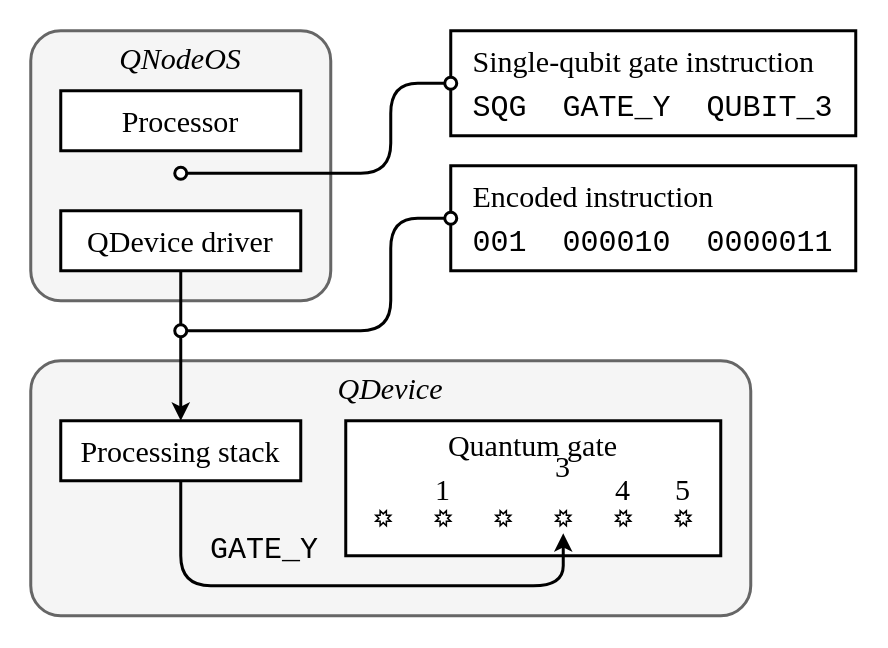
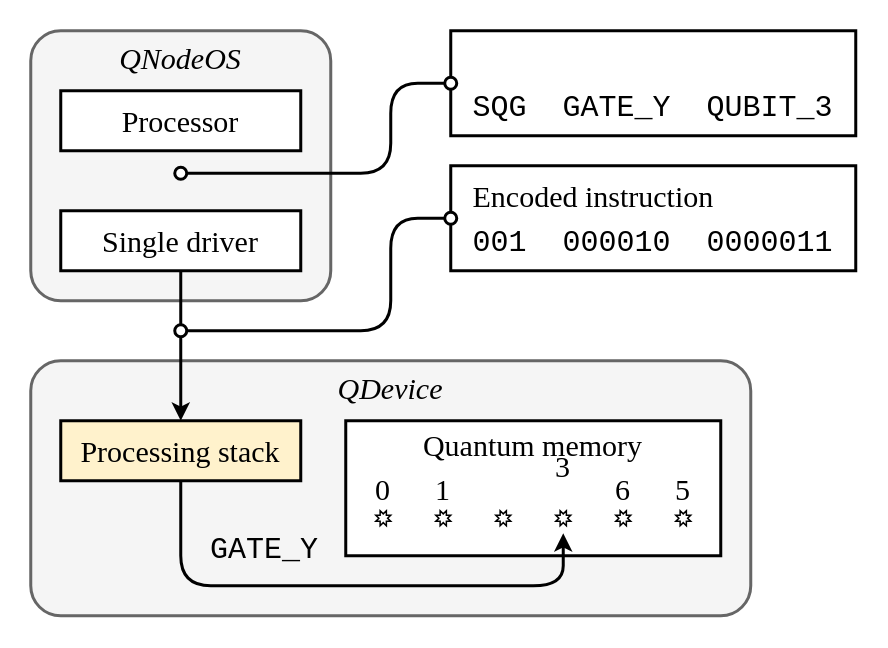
- <mxCell id="7" value="Single-qubit gate instruction&lt;br&gt;" style="text;html=1;strokeColor=none;fillColor=none;align=left;verticalAlign=middle;whiteSpace=wrap;rounded=0;fontSize=20;fontColor=#000000;fontFamily=Times New Roman;spacing=0;" vertex="1" parent="1"><mxGeometry x="315" y="25" width="240" height="30" as="geometry" /></mxCell>
- <mxCell id="6" value="QDevice driver" style="rounded=0;whiteSpace=wrap;html=1;strokeWidth=2;fontFamily=Times New Roman;fontSize=20;align=center;verticalAlign=middle;spacingRight=0;spacingLeft=0;spacingTop=0;spacing=0;" vertex="1" parent="1"><mxGeometry x="40" y="140" width="160" height="40" as="geometry" /></mxCell>
+ <mxCell id="6" value="Single driver" style="rounded=0;whiteSpace=wrap;html=1;strokeWidth=2;fontFamily=Times New Roman;fontSize=20;align=center;verticalAlign=middle;spacingRight=0;spacingLeft=0;spacingTop=0;spacing=0;" vertex="1" parent="1"><mxGeometry x="40" y="140" width="160" height="40" as="geometry" /></mxCell>
- <mxCell id="13" value="Quantum gate" style="rounded=0;whiteSpace=wrap;html=1;strokeWidth=2;fontFamily=Times New Roman;fontSize=20;align=center;verticalAlign=top;spacingRight=0;spacingLeft=0;spacingTop=0;spacing=0;" vertex="1" parent="1"><mxGeometry x="230" y="280" width="250" height="90" as="geometry" /></mxCell>
+ <mxCell id="13" value="Quantum memory" style="rounded=0;whiteSpace=wrap;html=1;strokeWidth=2;fontFamily=Times New Roman;fontSize=20;align=center;verticalAlign=top;spacingRight=0;spacingLeft=0;spacingTop=0;spacing=0;" vertex="1" parent="1"><mxGeometry x="230" y="280" width="250" height="90" as="geometry" /></mxCell>
- <mxCell id="10" value="Processing stack" style="rounded=0;whiteSpace=wrap;html=1;strokeWidth=2;fontFamily=Times New Roman;fontSize=20;align=center;verticalAlign=middle;spacingRight=0;spacingLeft=0;spacingTop=0;spacing=0;" vertex="1" parent="1"><mxGeometry x="40" y="280" width="160" height="40" as="geometry" /></mxCell>
+ <mxCell id="10" value="Processing stack" style="rounded=0;whiteSpace=wrap;html=1;strokeWidth=2;fontFamily=Times New Roman;fontSize=20;align=center;verticalAlign=middle;spacingRight=0;spacingLeft=0;spacingTop=0;spacing=0;fillColor=#fff2cc;" vertex="1" parent="1"><mxGeometry x="40" y="280" width="160" height="40" as="geometry" /></mxCell>
+ <mxCell id="20" value="0" style="text;html=1;strokeColor=none;fillColor=none;align=center;verticalAlign=middle;whiteSpace=wrap;rounded=0;fontSize=20;fontColor=#000000;fontFamily=Times New Roman;spacing=0;" vertex="1" parent="1"><mxGeometry x="245" y="315" width="20" height="20" as="geometry" /></mxCell>
- <mxCell id="23" value="4" style="text;html=1;strokeColor=none;fillColor=none;align=center;verticalAlign=middle;whiteSpace=wrap;rounded=0;fontSize=20;fontColor=#000000;fontFamily=Times New Roman;spacing=0;" vertex="1" parent="1"><mxGeometry x="405" y="315" width="20" height="20" as="geometry" /></mxCell>
+ <mxCell id="23" value="6" style="text;html=1;strokeColor=none;fillColor=none;align=center;verticalAlign=middle;whiteSpace=wrap;rounded=0;fontSize=20;fontColor=#000000;fontFamily=Times New Roman;spacing=0;" vertex="1" parent="1"><mxGeometry x="405" y="315" width="20" height="20" as="geometry" /></mxCell>
